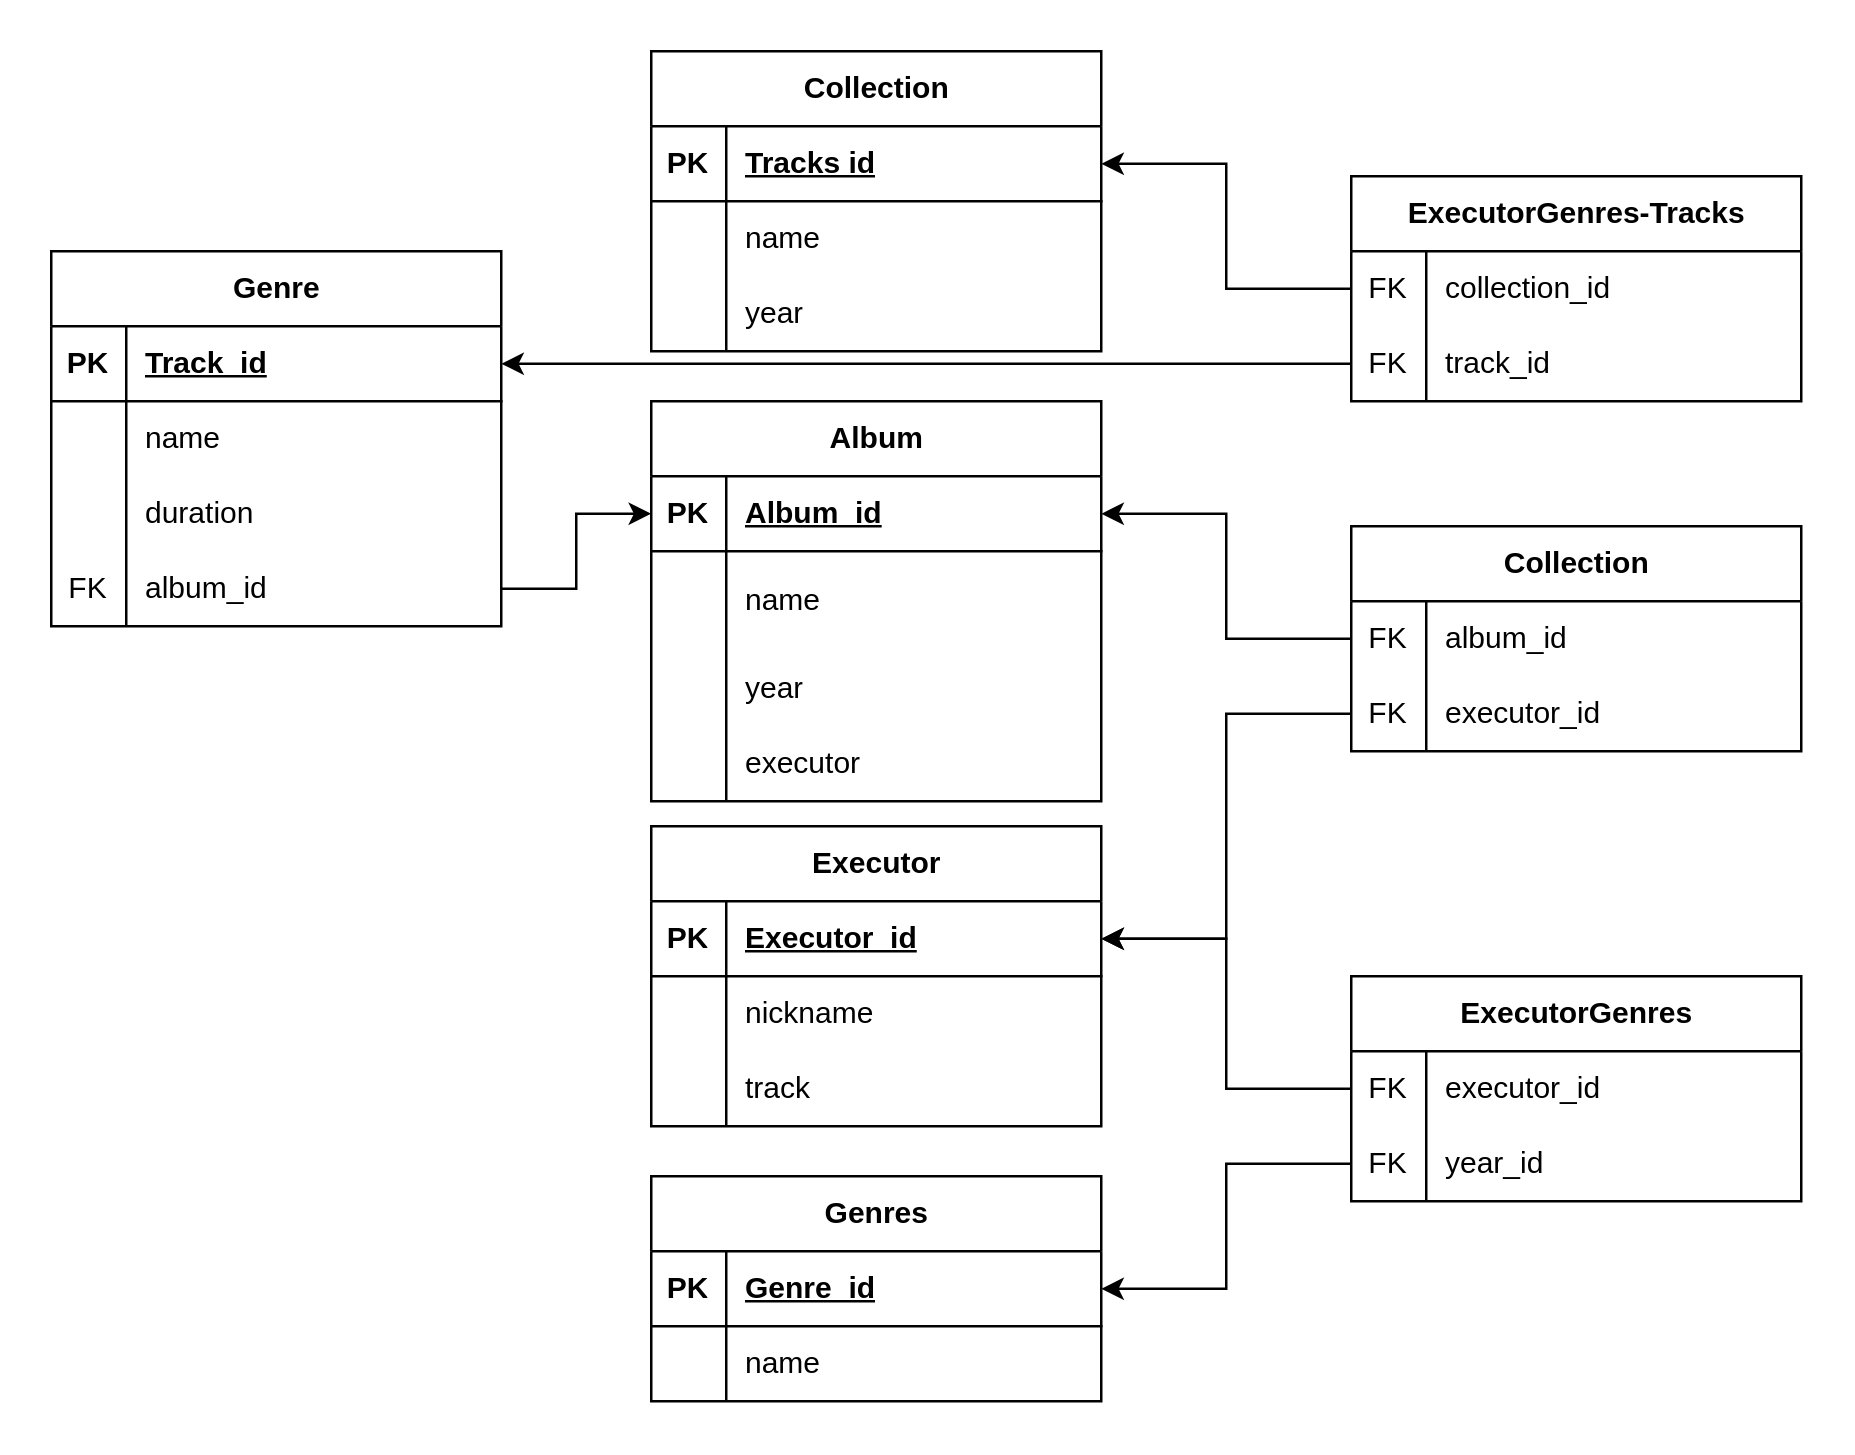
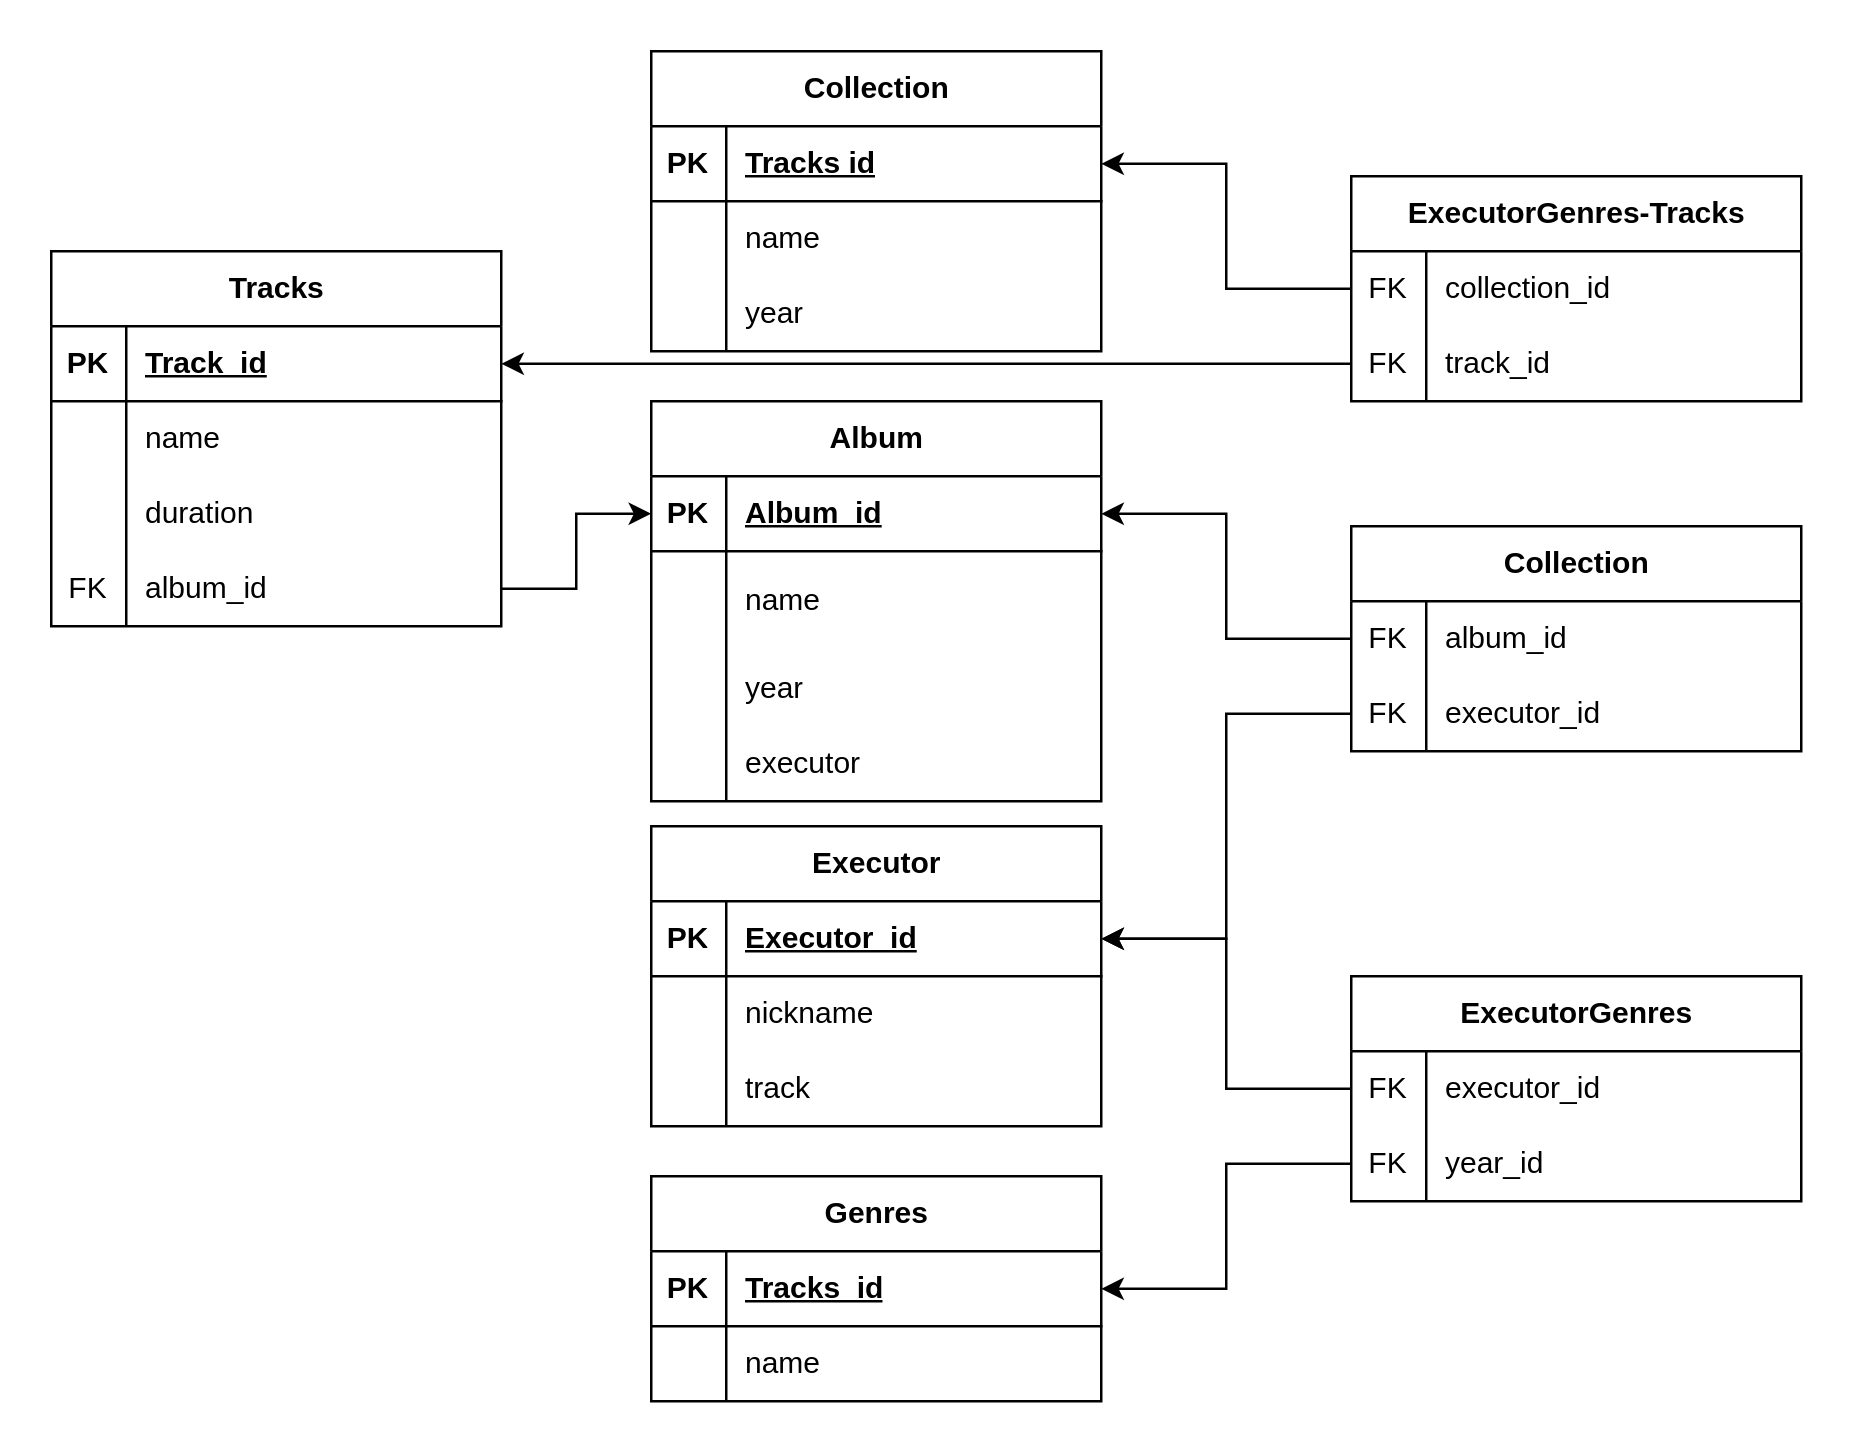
- <mxCell id="2" value="Genre" style="shape=table;startSize=30;container=1;collapsible=1;childLayout=tableLayout;fixedRows=1;rowLines=0;fontStyle=1;align=center;resizeLast=1;html=1;" parent="1" vertex="1"><mxGeometry x="20" y="100" width="180" height="150" as="geometry" /></mxCell>
+ <mxCell id="2" value="Tracks" style="shape=table;startSize=30;container=1;collapsible=1;childLayout=tableLayout;fixedRows=1;rowLines=0;fontStyle=1;align=center;resizeLast=1;html=1;" parent="1" vertex="1"><mxGeometry x="20" y="100" width="180" height="150" as="geometry" /></mxCell>
- <mxCell id="31" value="Genre_id" style="shape=partialRectangle;connectable=0;fillColor=none;top=0;left=0;bottom=0;right=0;align=left;spacingLeft=6;fontStyle=5;overflow=hidden;whiteSpace=wrap;html=1;" parent="29" vertex="1"><mxGeometry x="30" width="150" height="30" as="geometry"><mxRectangle width="150" height="30" as="alternateBounds" /></mxGeometry></mxCell>
+ <mxCell id="31" value="Tracks_id" style="shape=partialRectangle;connectable=0;fillColor=none;top=0;left=0;bottom=0;right=0;align=left;spacingLeft=6;fontStyle=5;overflow=hidden;whiteSpace=wrap;html=1;" parent="29" vertex="1"><mxGeometry x="30" width="150" height="30" as="geometry"><mxRectangle width="150" height="30" as="alternateBounds" /></mxGeometry></mxCell>
